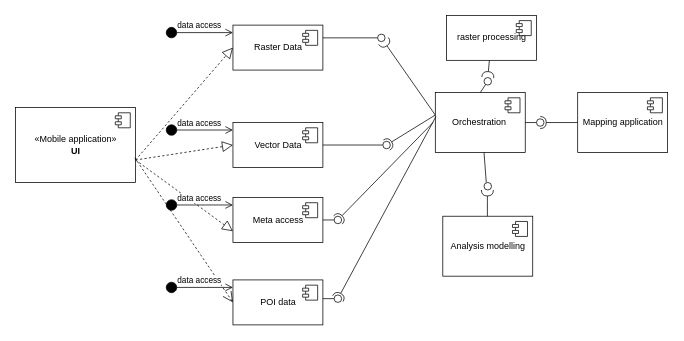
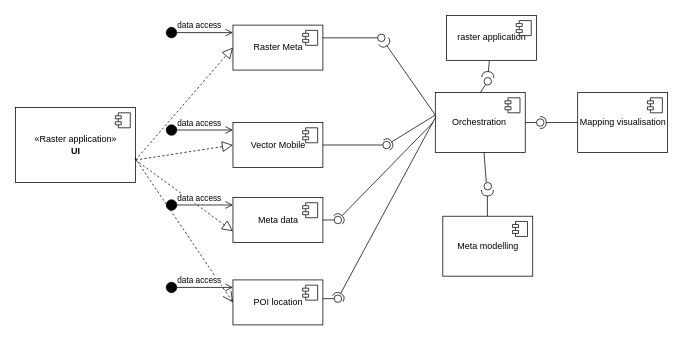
- <mxCell id="28" value="raster processing" style="html=1;dropTarget=0;" parent="1" vertex="1"><mxGeometry x="595" y="20" width="120" height="60" as="geometry" /></mxCell>
+ <mxCell id="28" value="raster application" style="html=1;dropTarget=0;" parent="1" vertex="1"><mxGeometry x="595" y="20" width="120" height="60" as="geometry" /></mxCell>
- <mxCell id="4" value="Raster Data" style="html=1;dropTarget=0;" parent="1" vertex="1"><mxGeometry x="310" y="33" width="120" height="60" as="geometry" /></mxCell>
+ <mxCell id="4" value="Raster Meta" style="html=1;dropTarget=0;" parent="1" vertex="1"><mxGeometry x="310" y="33" width="120" height="60" as="geometry" /></mxCell>
- <mxCell id="44" value="Mapping application" style="html=1;dropTarget=0;" parent="1" vertex="1"><mxGeometry x="770" y="123" width="120" height="80" as="geometry" /></mxCell>
+ <mxCell id="44" value="Mapping visualisation" style="html=1;dropTarget=0;" parent="1" vertex="1"><mxGeometry x="770" y="123" width="120" height="80" as="geometry" /></mxCell>
- <mxCell id="2" value="«Mobile application»&lt;br&gt;&lt;b&gt;UI&lt;/b&gt;" style="html=1;dropTarget=0;" parent="1" vertex="1"><mxGeometry x="20" y="143" width="160" height="100" as="geometry" /></mxCell>
+ <mxCell id="2" value="«Raster application»&lt;br&gt;&lt;b&gt;UI&lt;/b&gt;" style="html=1;dropTarget=0;" parent="1" vertex="1"><mxGeometry x="20" y="143" width="160" height="100" as="geometry" /></mxCell>
- <mxCell id="6" value="Vector Data" style="html=1;dropTarget=0;" parent="1" vertex="1"><mxGeometry x="310" y="163" width="120" height="60" as="geometry" /></mxCell>
+ <mxCell id="6" value="Vector Mobile" style="html=1;dropTarget=0;" parent="1" vertex="1"><mxGeometry x="310" y="163" width="120" height="60" as="geometry" /></mxCell>
- <mxCell id="8" value="Meta access" style="html=1;dropTarget=0;" parent="1" vertex="1"><mxGeometry x="310" y="263" width="120" height="60" as="geometry" /></mxCell>
+ <mxCell id="8" value="Meta data" style="html=1;dropTarget=0;" parent="1" vertex="1"><mxGeometry x="310" y="263" width="120" height="60" as="geometry" /></mxCell>
- <mxCell id="26" value="Analysis modelling" style="html=1;dropTarget=0;" parent="1" vertex="1"><mxGeometry x="590" y="288" width="120" height="80" as="geometry" /></mxCell>
+ <mxCell id="26" value="Meta modelling" style="html=1;dropTarget=0;" parent="1" vertex="1"><mxGeometry x="590" y="288" width="120" height="80" as="geometry" /></mxCell>
- <mxCell id="10" value="POI data" style="html=1;dropTarget=0;" parent="1" vertex="1"><mxGeometry x="310" y="373" width="120" height="60" as="geometry" /></mxCell>
+ <mxCell id="10" value="POI location" style="html=1;dropTarget=0;" parent="1" vertex="1"><mxGeometry x="310" y="373" width="120" height="60" as="geometry" /></mxCell>
